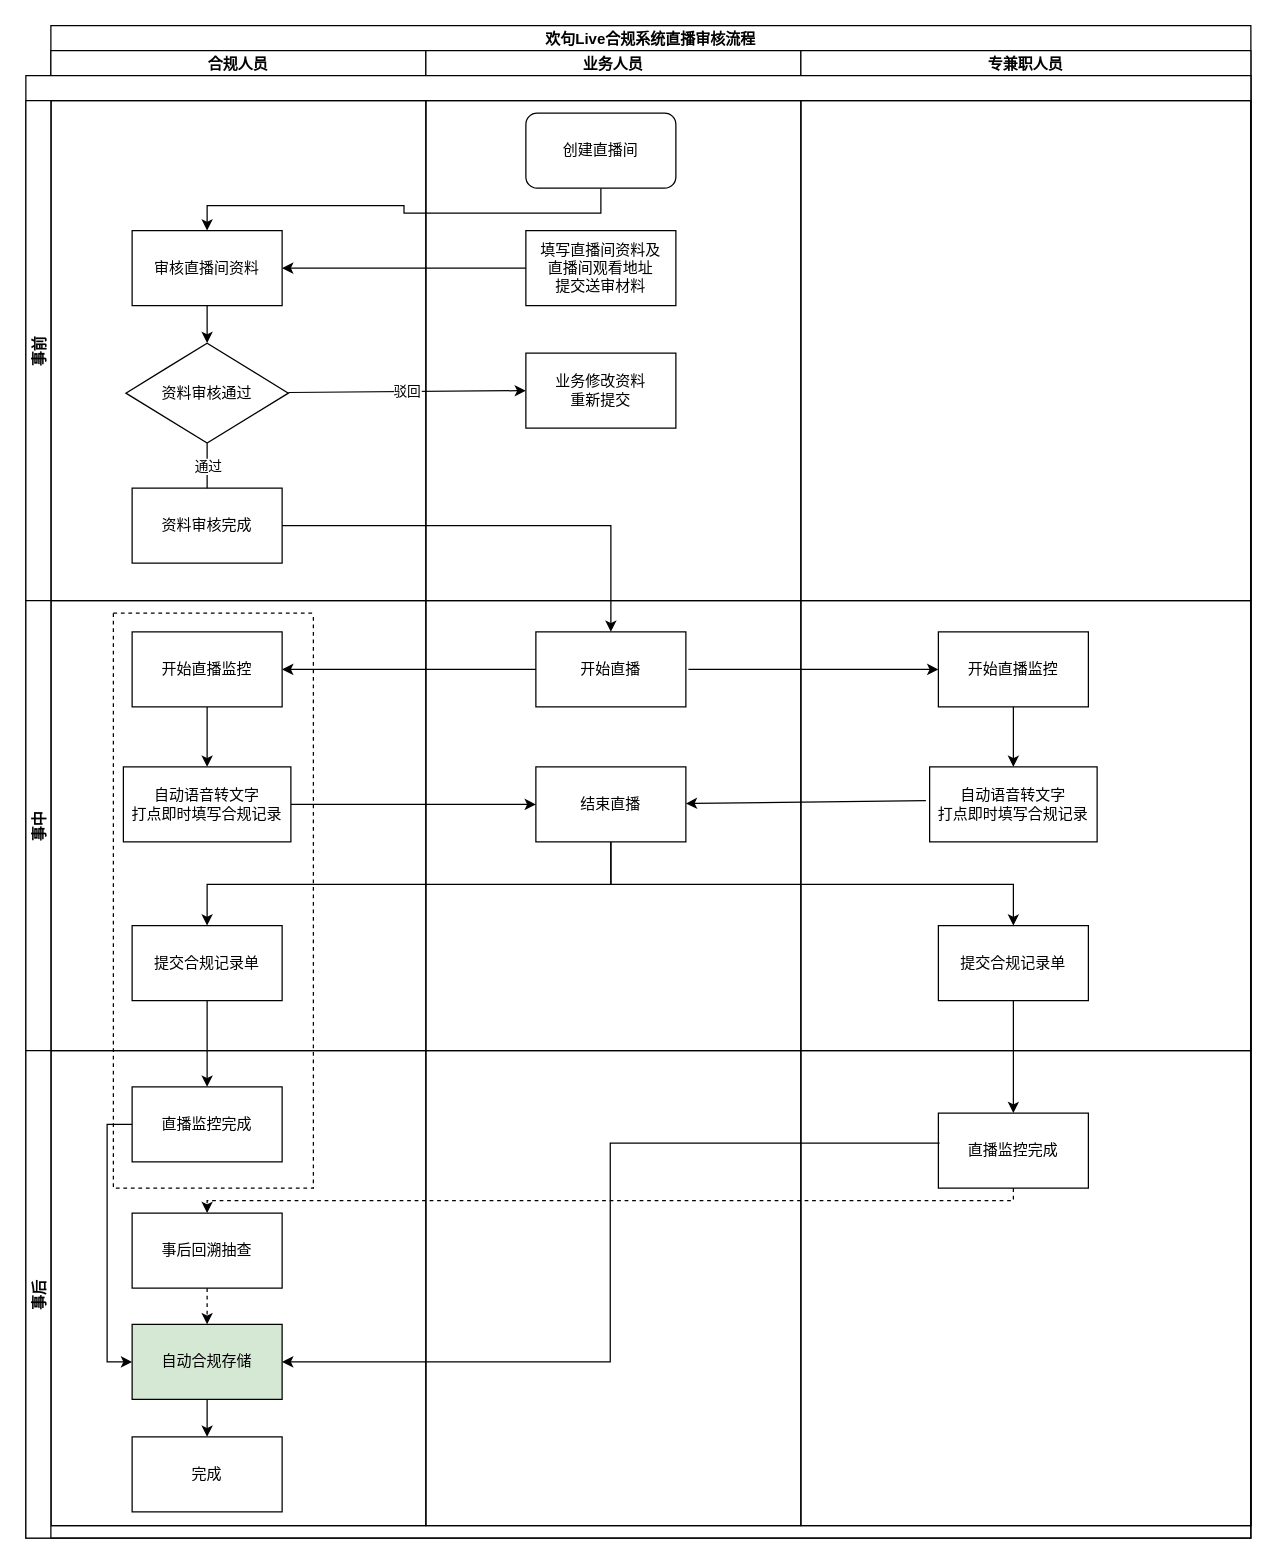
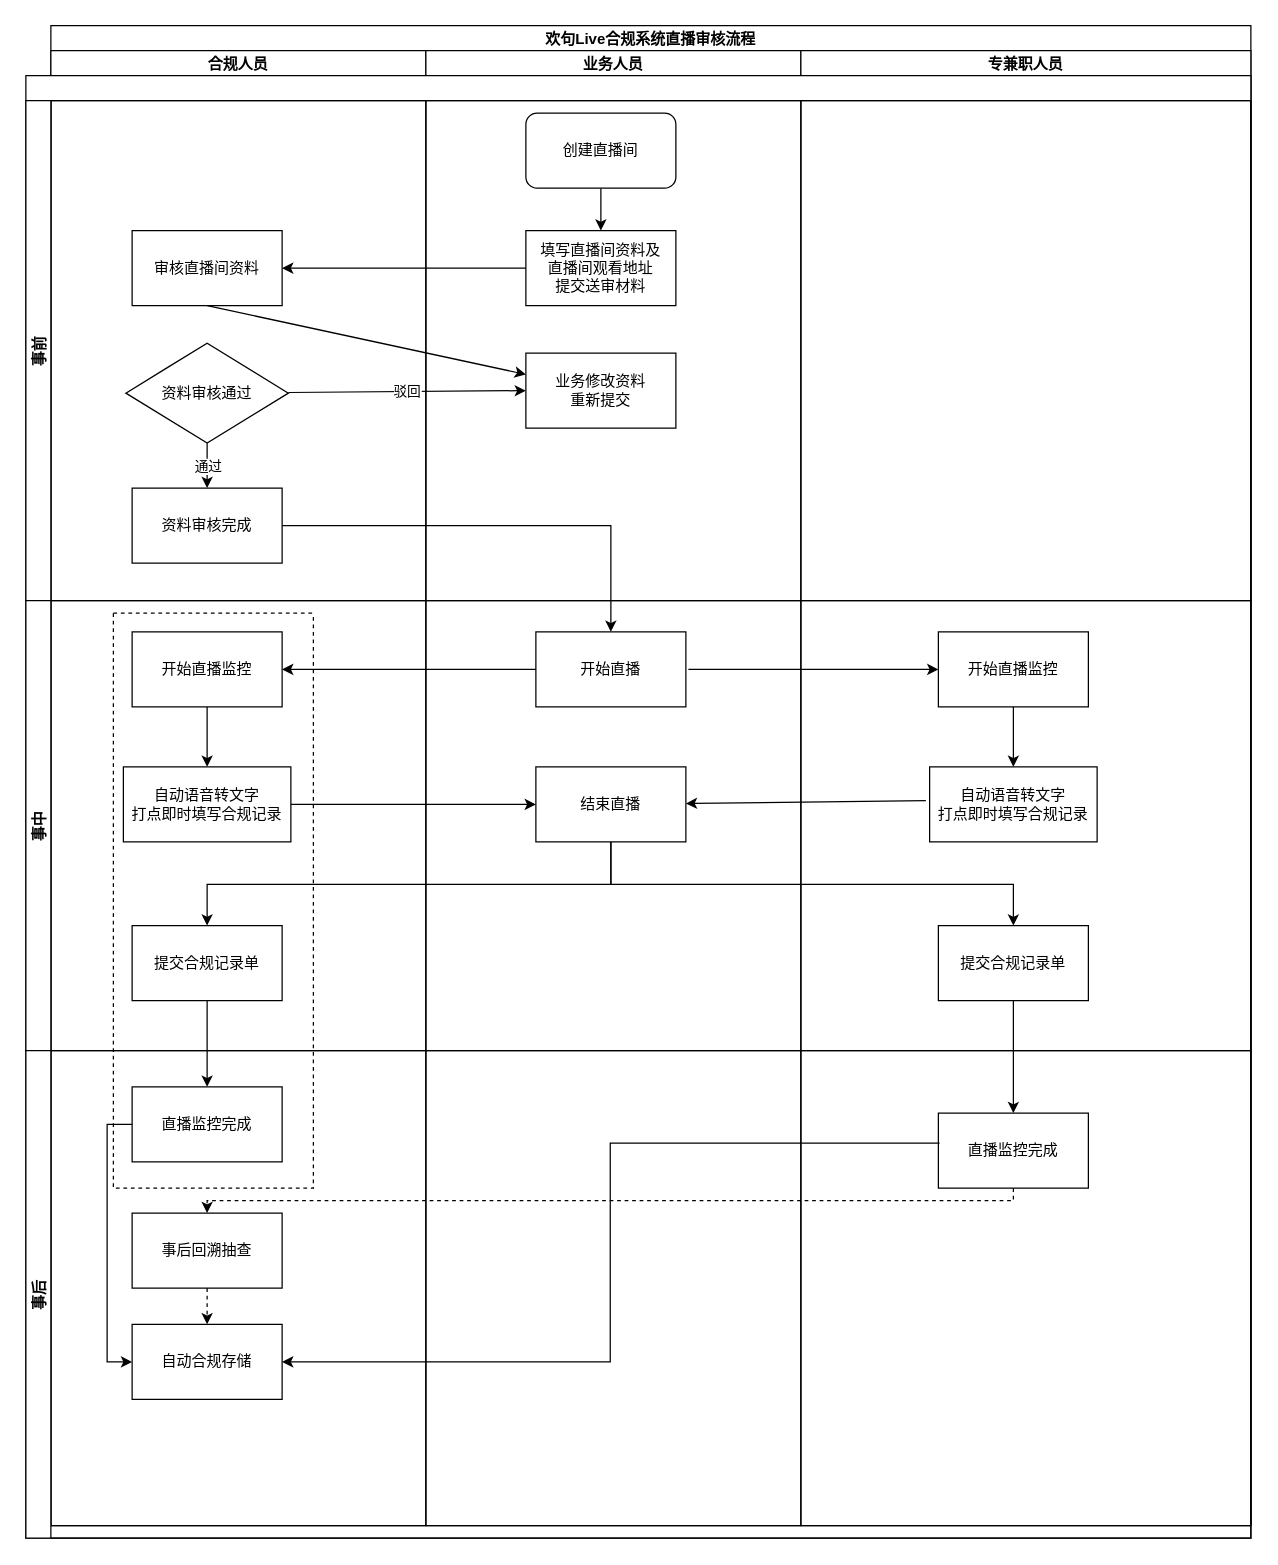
- <mxCell id="9" style="edgeStyle=orthogonalEdgeStyle;rounded=0;orthogonalLoop=1;jettySize=auto;html=1;exitX=0.5;exitY=1;exitDx=0;exitDy=0;" edge="1" parent="8" source="10" target="12"><mxGeometry relative="1" as="geometry" /></mxCell>
+ <mxCell id="9" style="edgeStyle=orthogonalEdgeStyle;rounded=0;orthogonalLoop=1;jettySize=auto;html=1;exitX=0.5;exitY=1;exitDx=0;exitDy=0;entryX=0.5;entryY=0;entryDx=0;entryDy=0;" edge="1" parent="8" source="10" target="11"><mxGeometry relative="1" as="geometry" /></mxCell>
- <mxCell id="17" value="" style="endArrow=classic;html=1;rounded=0;exitX=0.5;exitY=1;exitDx=0;exitDy=0;entryX=0.5;entryY=0;entryDx=0;entryDy=0;" edge="1" parent="8" source="12" target="14"><mxGeometry width="50" height="50" relative="1" as="geometry"><mxPoint x="260" y="270" as="sourcePoint" /><mxPoint x="310" y="220" as="targetPoint" /></mxGeometry></mxCell>
+ <mxCell id="17" value="" style="endArrow=classic;html=1;rounded=0;exitX=0.5;exitY=1;exitDx=0;exitDy=0;" edge="1" parent="8" source="12" target="13"><mxGeometry width="50" height="50" relative="1" as="geometry"><mxPoint x="260" y="270" as="sourcePoint" /><mxPoint x="310" y="220" as="targetPoint" /></mxGeometry></mxCell>
- <mxCell id="20" value="" style="endArrow=none;html=1;rounded=0;entryX=0.5;entryY=0;entryDx=0;entryDy=0;exitX=0.5;exitY=1;exitDx=0;exitDy=0;" edge="1" parent="8" source="14" target="15"><mxGeometry relative="1" as="geometry"><mxPoint x="145" y="280" as="sourcePoint" /><mxPoint x="250" y="274" as="targetPoint" /></mxGeometry></mxCell>
+ <mxCell id="20" value="" style="endArrow=classic;html=1;rounded=0;entryX=0.5;entryY=0;entryDx=0;entryDy=0;exitX=0.5;exitY=1;exitDx=0;exitDy=0;" edge="1" parent="8" source="14" target="15"><mxGeometry relative="1" as="geometry"><mxPoint x="145" y="280" as="sourcePoint" /><mxPoint x="250" y="274" as="targetPoint" /></mxGeometry></mxCell>
- <mxCell id="43" value="自动合规存储" style="whiteSpace=wrap;html=1;rounded=1;arcSize=0;fillColor=#d5e8d4;" vertex="1" parent="38"><mxGeometry x="85" y="219" width="120" height="60" as="geometry" /></mxCell>
+ <mxCell id="43" value="自动合规存储" style="whiteSpace=wrap;html=1;rounded=1;arcSize=0;" vertex="1" parent="38"><mxGeometry x="85" y="219" width="120" height="60" as="geometry" /></mxCell>
- <mxCell id="46" value="" style="endArrow=classic;html=1;rounded=0;exitX=0.5;exitY=1;exitDx=0;exitDy=0;" edge="1" parent="38" source="43" target="44"><mxGeometry width="50" height="50" relative="1" as="geometry"><mxPoint x="150" y="330" as="sourcePoint" /><mxPoint x="200" y="280" as="targetPoint" /></mxGeometry></mxCell>
- <mxCell id="44" value="完成" style="whiteSpace=wrap;html=1;rounded=1;arcSize=0;flipV=1;flipH=1;" vertex="1" parent="38"><mxGeometry x="85" y="309" width="120" height="60" as="geometry" /></mxCell>
